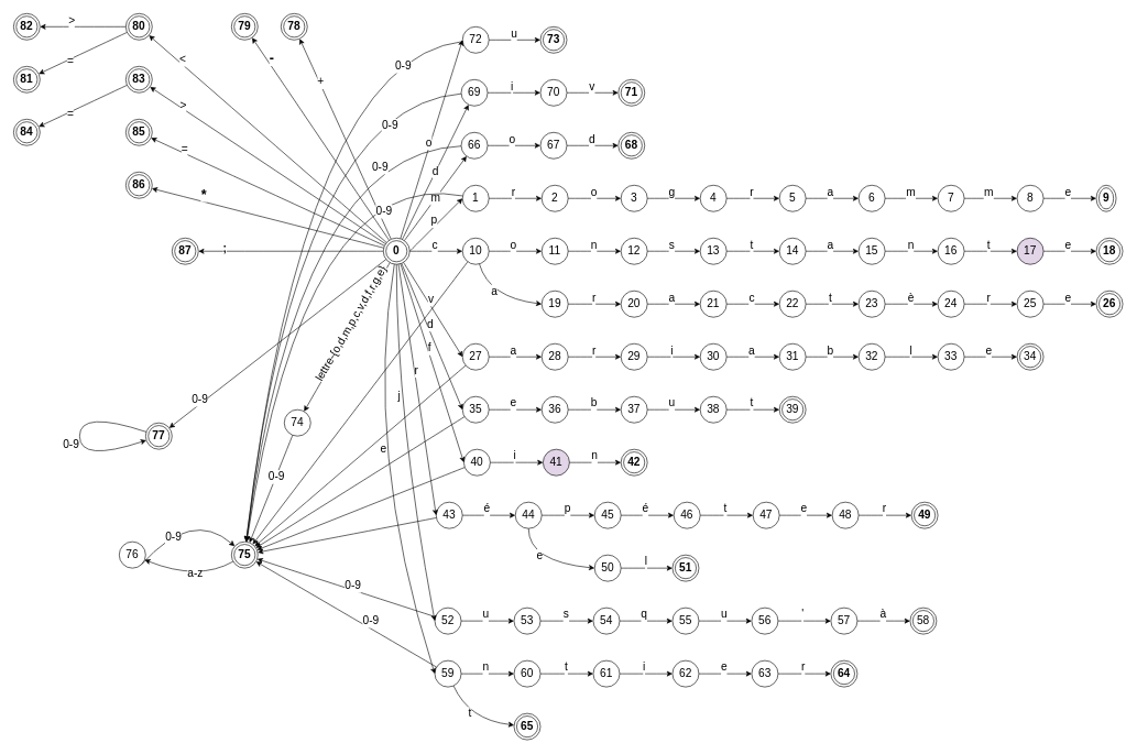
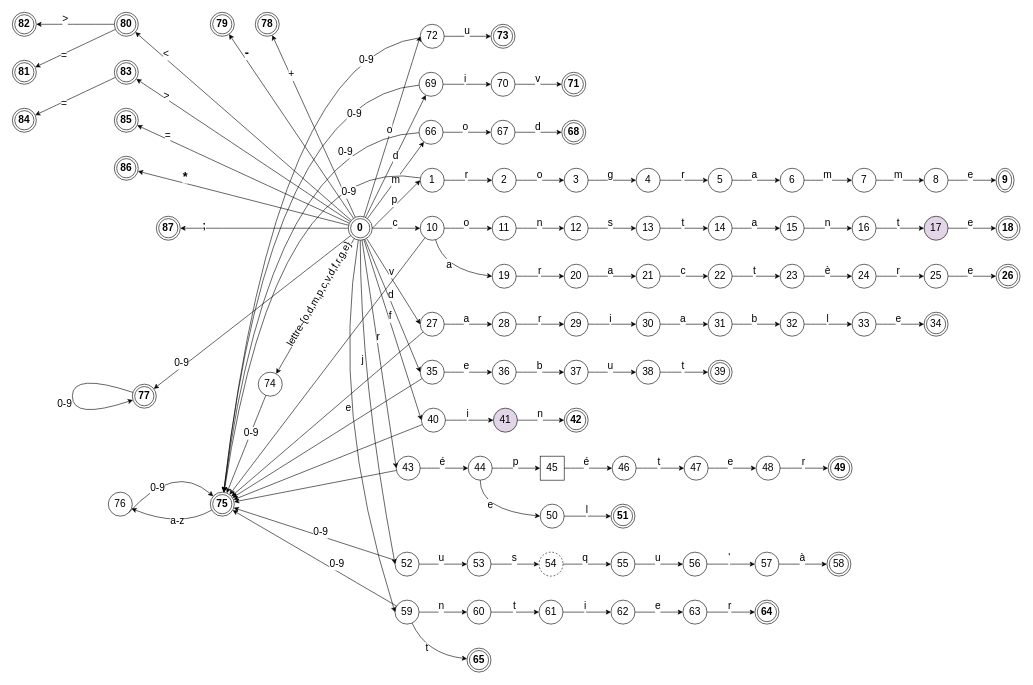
- <mxCell id="111" value="45" style="ellipse;whiteSpace=wrap;html=1;aspect=fixed;fontSize=17;" parent="1" vertex="1"><mxGeometry x="900" y="760" width="40" height="40" as="geometry" /></mxCell>
+ <mxCell id="111" value="45" style="whiteSpace=wrap;html=1;aspect=fixed;fontSize=17;rounded=0;" parent="1" vertex="1"><mxGeometry x="900" y="760" width="40" height="40" as="geometry" /></mxCell>
- <mxCell id="132" value="54" style="ellipse;whiteSpace=wrap;html=1;aspect=fixed;fontSize=17;" parent="1" vertex="1"><mxGeometry x="898" y="920" width="40" height="40" as="geometry" /></mxCell>
+ <mxCell id="132" value="54" style="ellipse;whiteSpace=wrap;html=1;aspect=fixed;fontSize=17;dashed=1;" parent="1" vertex="1"><mxGeometry x="898" y="920" width="40" height="40" as="geometry" /></mxCell>
